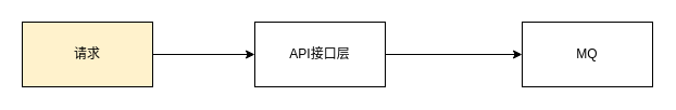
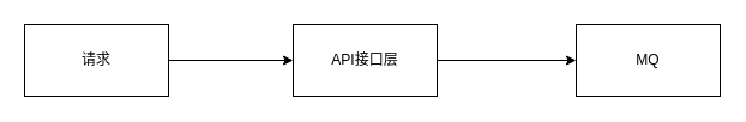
- <mxCell id="3" value="请求" style="rounded=0;whiteSpace=wrap;html=1;fillColor=#fff2cc;" vertex="1" parent="1"><mxGeometry x="20" y="20" width="120" height="60" as="geometry" /></mxCell>
+ <mxCell id="3" value="请求" style="rounded=0;whiteSpace=wrap;html=1;" vertex="1" parent="1"><mxGeometry x="20" y="20" width="120" height="60" as="geometry" /></mxCell>
- <mxCell id="5" value="API接口层" style="rounded=0;whiteSpace=wrap;html=1;" vertex="1" parent="1"><mxGeometry x="234" y="20" width="120" height="60" as="geometry" /></mxCell>
+ <mxCell id="5" value="API接口层" style="rounded=0;whiteSpace=wrap;html=1;" vertex="1" parent="1"><mxGeometry x="244" y="20" width="120" height="60" as="geometry" /></mxCell>
